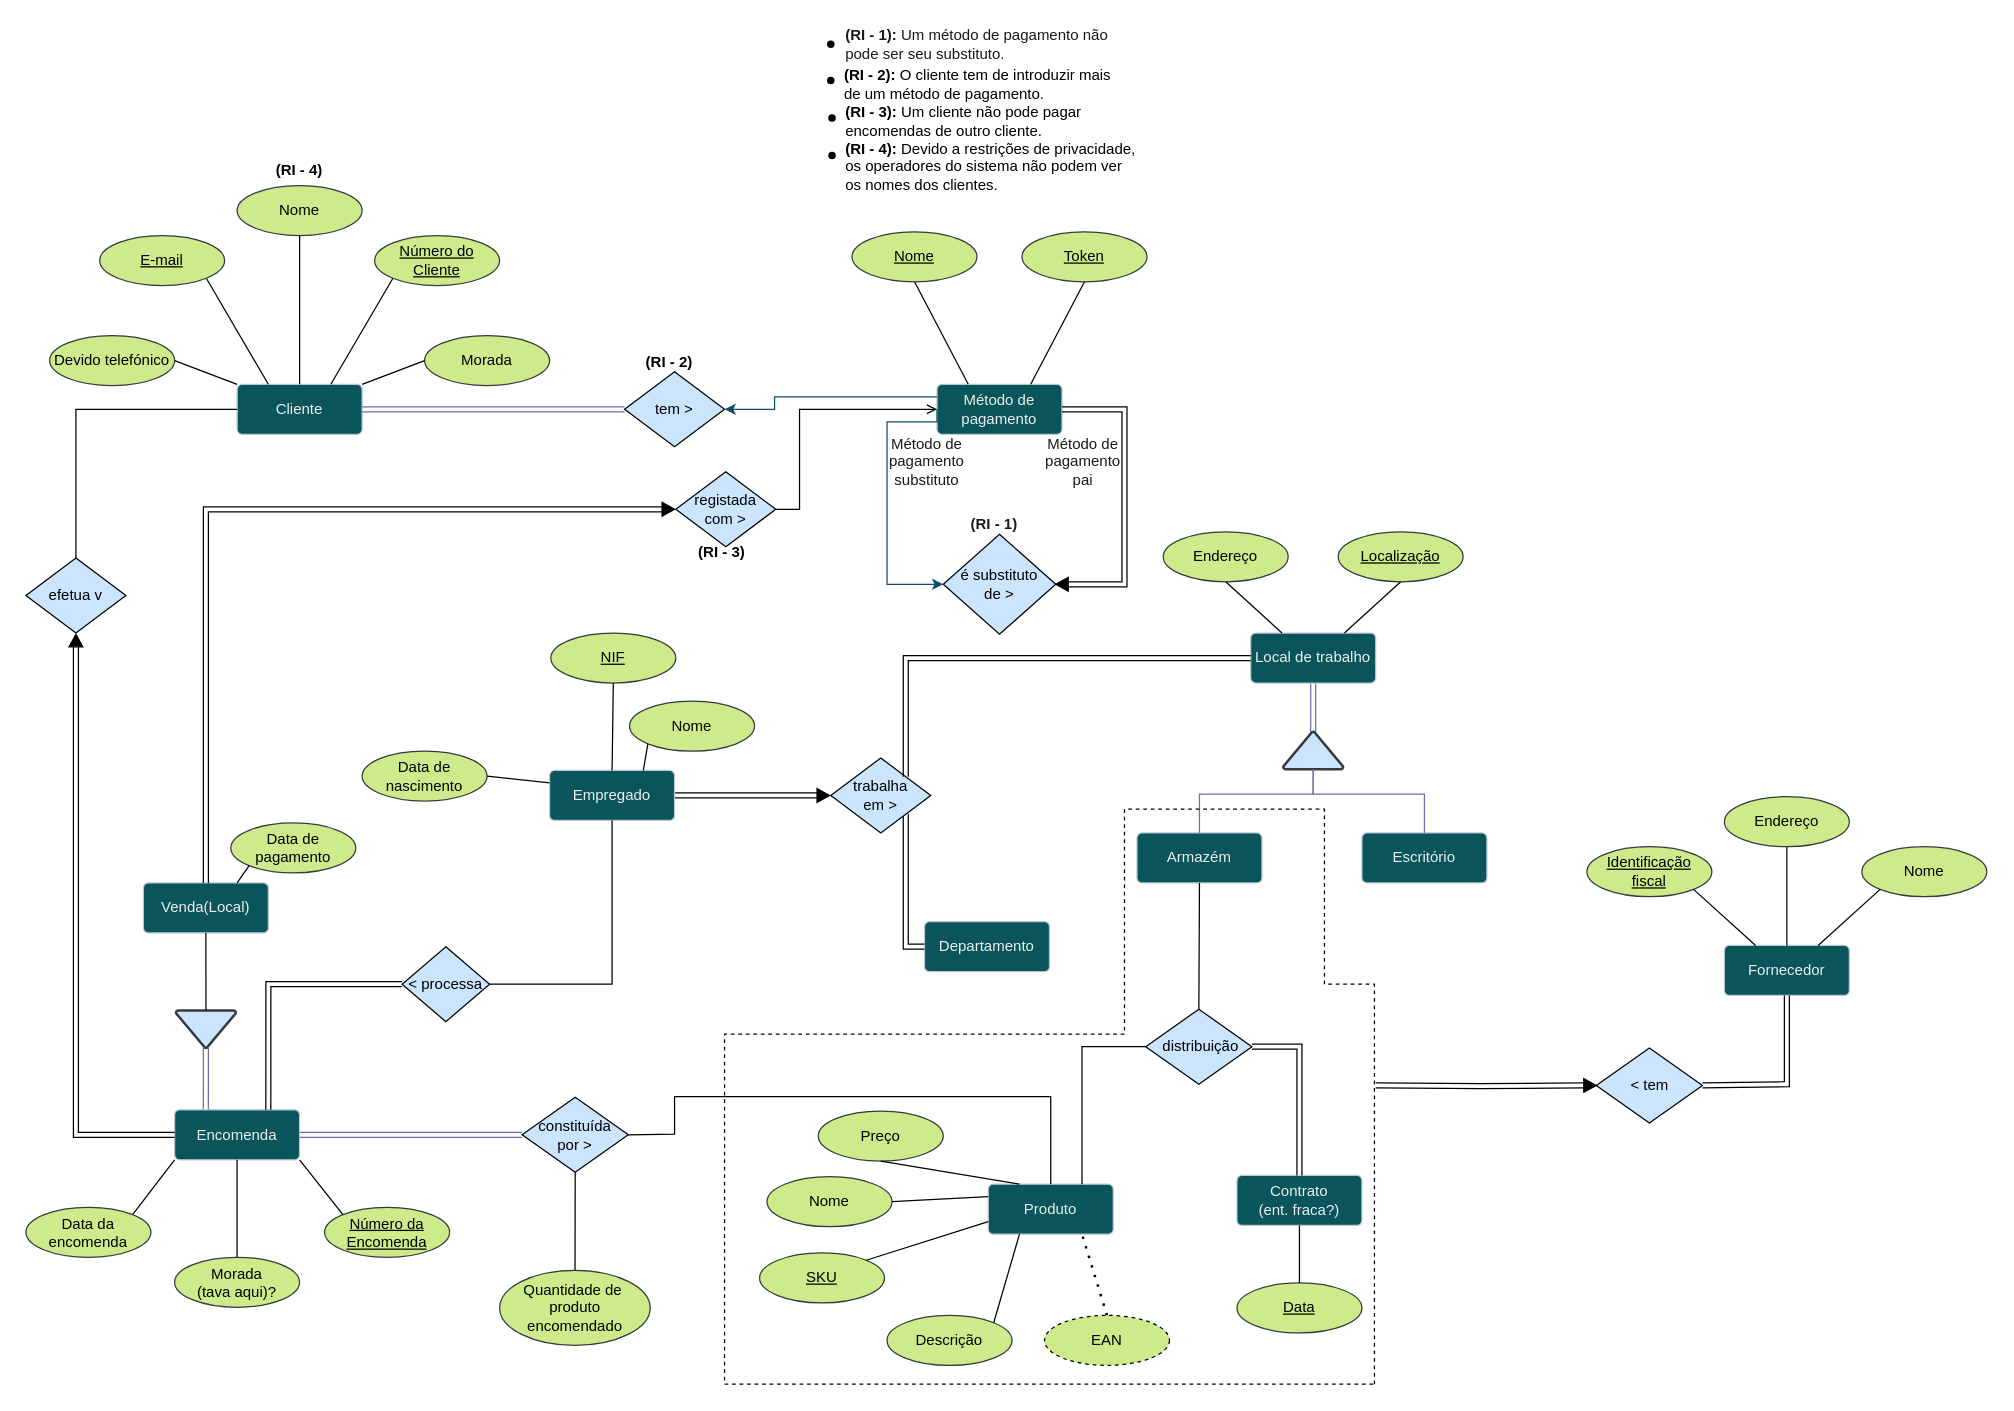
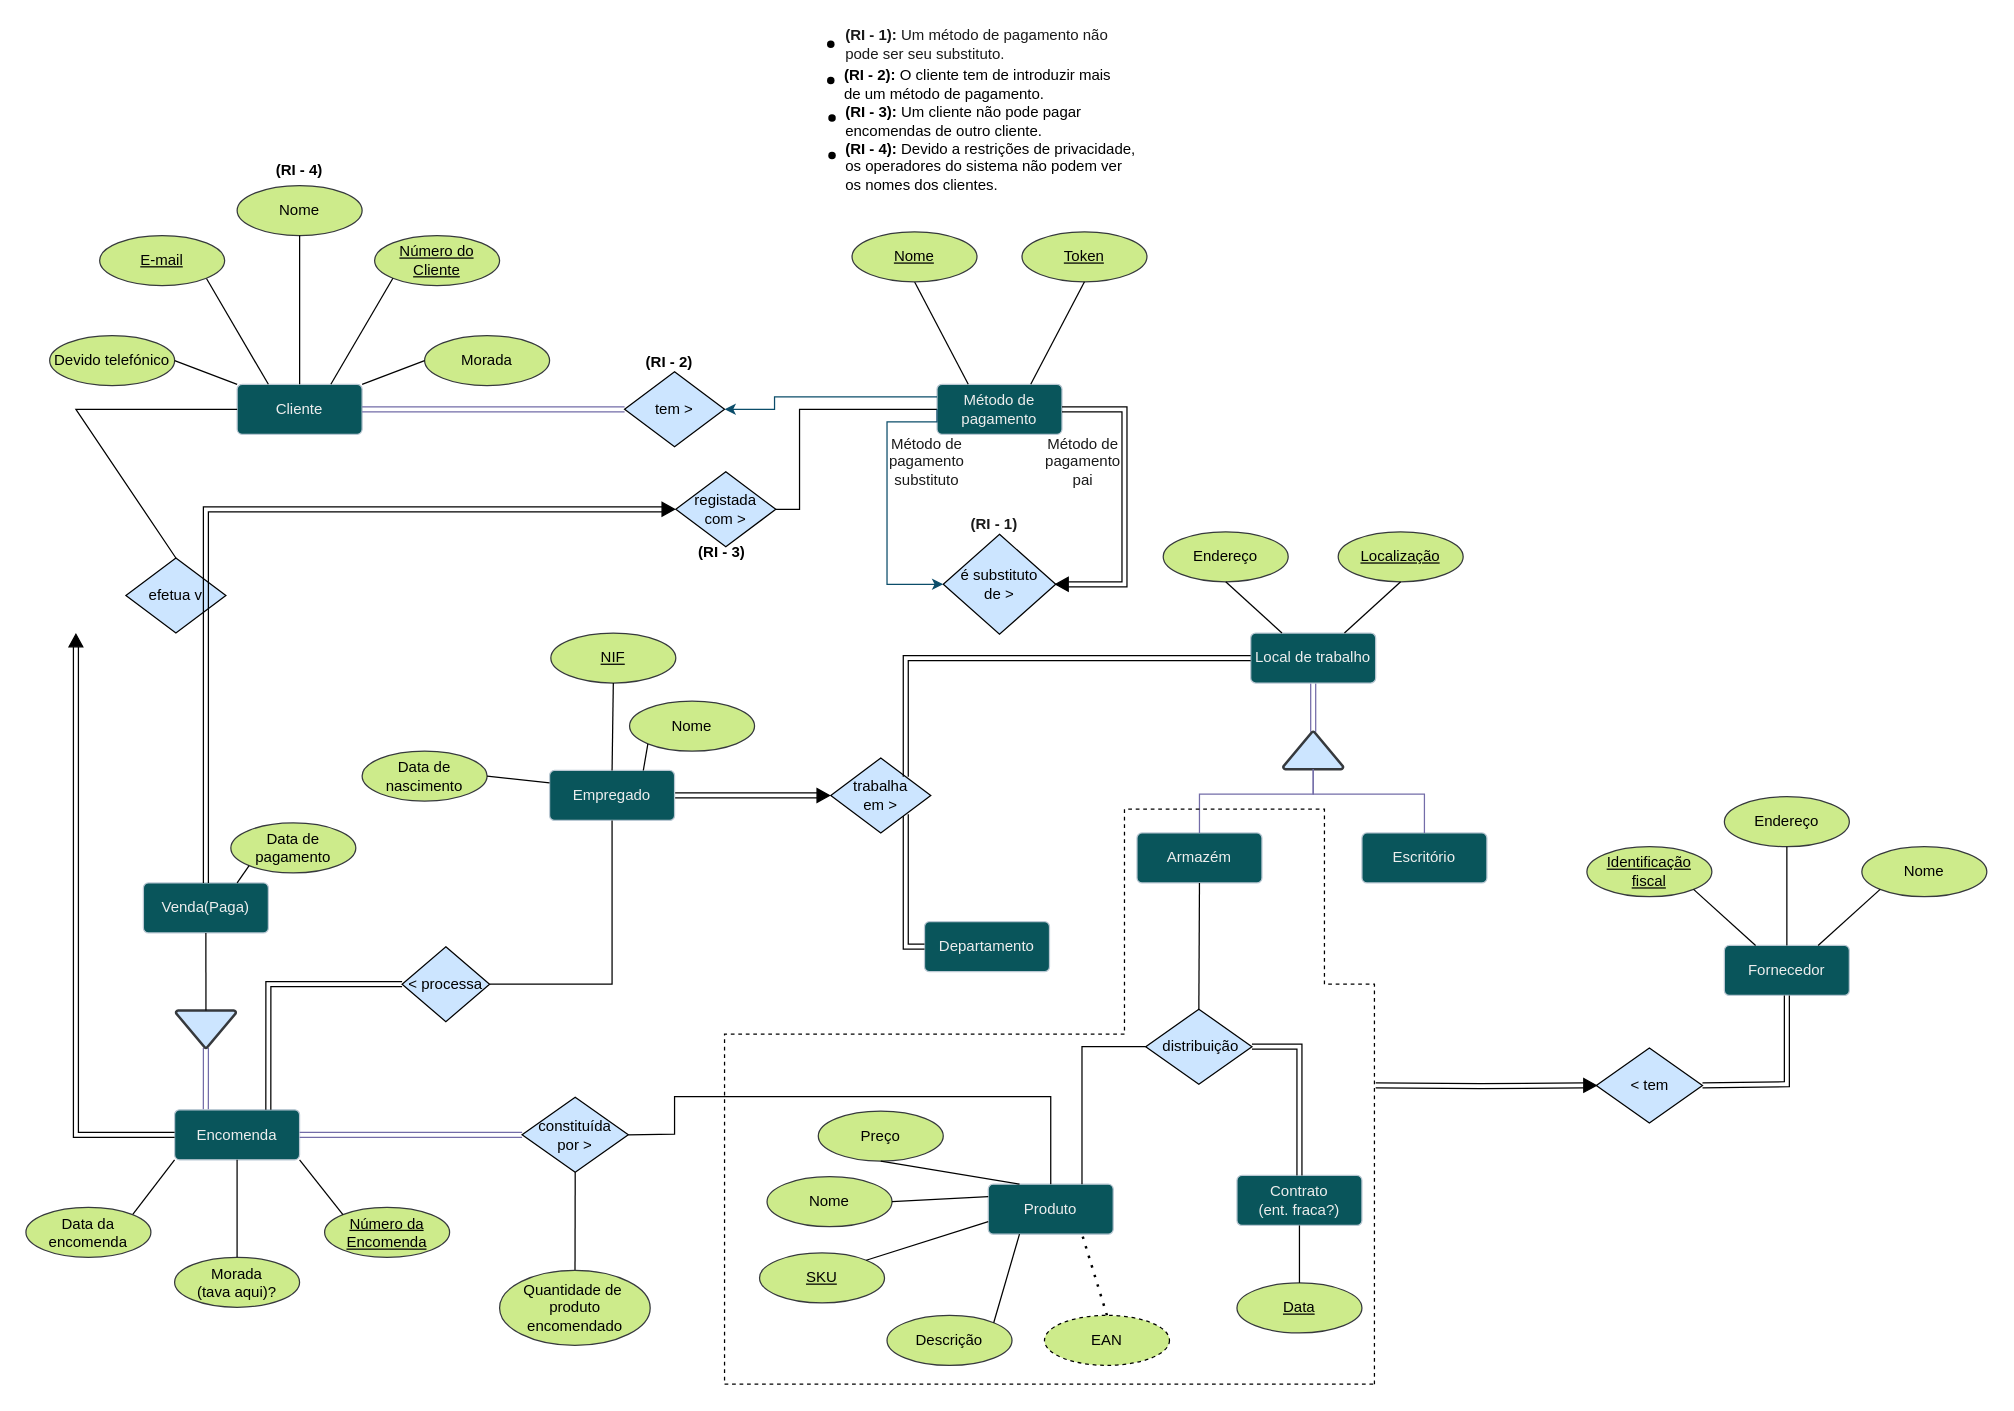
- <mxCell id="61" value="" style="endArrow=open;html=1;rounded=0;exitX=1;exitY=0.5;exitDx=0;exitDy=0;entryX=0;entryY=0.5;entryDx=0;entryDy=0;" parent="1" source="60" target="11" edge="1"><mxGeometry relative="1" as="geometry"><mxPoint x="499" y="377" as="sourcePoint" /><mxPoint x="659" y="377" as="targetPoint" /><Array as="points"><mxPoint x="639" y="407" /><mxPoint x="639" y="327" /></Array></mxGeometry></mxCell>
+ <mxCell id="61" value="" style="endArrow=none;html=1;rounded=0;exitX=1;exitY=0.5;exitDx=0;exitDy=0;entryX=0;entryY=0.5;entryDx=0;entryDy=0;" parent="1" source="60" target="11" edge="1"><mxGeometry relative="1" as="geometry"><mxPoint x="499" y="377" as="sourcePoint" /><mxPoint x="659" y="377" as="targetPoint" /><Array as="points"><mxPoint x="639" y="407" /><mxPoint x="639" y="327" /></Array></mxGeometry></mxCell>
- <mxCell id="53" value="&lt;font&gt;efetua v&lt;/font&gt;" style="shape=rhombus;perimeter=rhombusPerimeter;whiteSpace=wrap;html=1;align=center;fillColor=#CCE5FF;fontColor=#000000;" parent="1" vertex="1"><mxGeometry x="20" y="446" width="80" height="60" as="geometry" /></mxCell>
+ <mxCell id="53" value="&lt;font&gt;efetua v&lt;/font&gt;" style="shape=rhombus;perimeter=rhombusPerimeter;whiteSpace=wrap;html=1;align=center;fillColor=#CCE5FF;fontColor=#000000;" parent="1" vertex="1"><mxGeometry x="100" y="446" width="80" height="60" as="geometry" /></mxCell>
- <mxCell id="23" value="Venda(Local)" style="rounded=1;arcSize=10;whiteSpace=wrap;html=1;align=center;labelBackgroundColor=none;fillColor=#09555B;strokeColor=#BAC8D3;fontColor=#EEEEEE;" parent="1" vertex="1"><mxGeometry x="114" y="706" width="100" height="40" as="geometry" /></mxCell>
+ <mxCell id="23" value="Venda(Paga)" style="rounded=1;arcSize=10;whiteSpace=wrap;html=1;align=center;labelBackgroundColor=none;fillColor=#09555B;strokeColor=#BAC8D3;fontColor=#EEEEEE;" parent="1" vertex="1"><mxGeometry x="114" y="706" width="100" height="40" as="geometry" /></mxCell>
